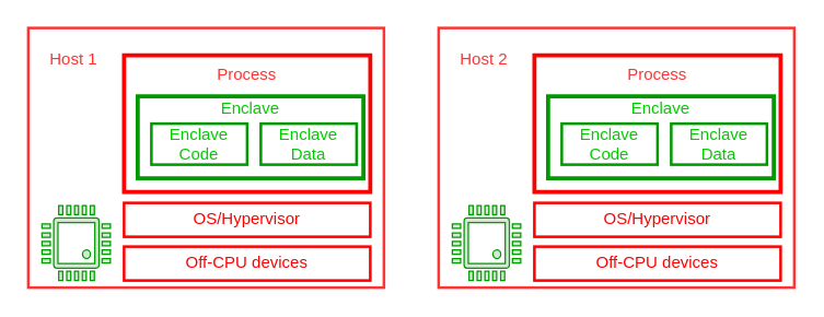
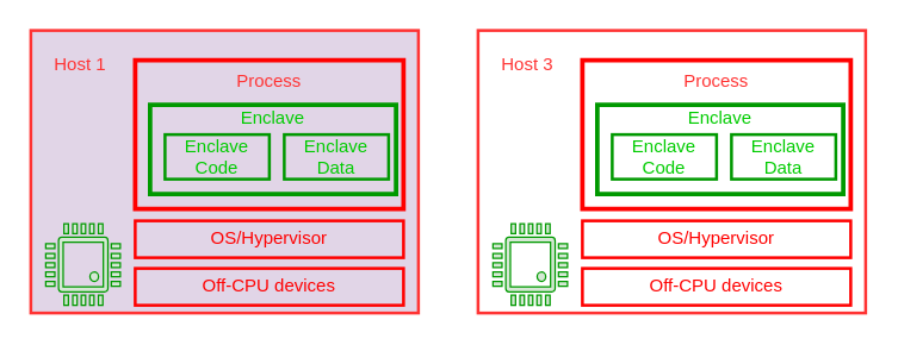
- <mxCell id="2" value="&lt;font color=&quot;#ff3333&quot;&gt;Host 1&amp;nbsp; &amp;nbsp; &amp;nbsp; &amp;nbsp; &amp;nbsp; &amp;nbsp; &amp;nbsp; &amp;nbsp; &amp;nbsp; &amp;nbsp; &amp;nbsp; &amp;nbsp; &amp;nbsp; &amp;nbsp; &amp;nbsp; &amp;nbsp; &amp;nbsp; &amp;nbsp; &amp;nbsp; &amp;nbsp; &amp;nbsp; &amp;nbsp; &amp;nbsp; &amp;nbsp; &amp;nbsp; &amp;nbsp; &amp;nbsp; &amp;nbsp; &amp;nbsp;&amp;nbsp;&lt;/font&gt;&lt;br&gt;&lt;br&gt;&lt;br&gt;&lt;br&gt;&lt;br&gt;&lt;br&gt;&lt;br&gt;&lt;br&gt;&lt;br&gt;&lt;br&gt;&amp;nbsp;&amp;nbsp;" style="rounded=0;whiteSpace=wrap;html=1;strokeColor=#FF3333;strokeWidth=2;" vertex="1" parent="1"><mxGeometry x="20" y="20" width="260" height="190" as="geometry" /></mxCell>
+ <mxCell id="2" value="&lt;font color=&quot;#ff3333&quot;&gt;Host 1&amp;nbsp; &amp;nbsp; &amp;nbsp; &amp;nbsp; &amp;nbsp; &amp;nbsp; &amp;nbsp; &amp;nbsp; &amp;nbsp; &amp;nbsp; &amp;nbsp; &amp;nbsp; &amp;nbsp; &amp;nbsp; &amp;nbsp; &amp;nbsp; &amp;nbsp; &amp;nbsp; &amp;nbsp; &amp;nbsp; &amp;nbsp; &amp;nbsp; &amp;nbsp; &amp;nbsp; &amp;nbsp; &amp;nbsp; &amp;nbsp; &amp;nbsp; &amp;nbsp;&amp;nbsp;&lt;/font&gt;&lt;br&gt;&lt;br&gt;&lt;br&gt;&lt;br&gt;&lt;br&gt;&lt;br&gt;&lt;br&gt;&lt;br&gt;&lt;br&gt;&lt;br&gt;&amp;nbsp;&amp;nbsp;" style="rounded=0;whiteSpace=wrap;html=1;strokeColor=#FF3333;strokeWidth=2;fillColor=#e1d5e7;" vertex="1" parent="1"><mxGeometry x="20" y="20" width="260" height="190" as="geometry" /></mxCell>
- <mxCell id="10" value="&lt;font color=&quot;#ff3333&quot;&gt;Host 2&amp;nbsp; &amp;nbsp; &amp;nbsp; &amp;nbsp; &amp;nbsp; &amp;nbsp; &amp;nbsp; &amp;nbsp; &amp;nbsp; &amp;nbsp; &amp;nbsp; &amp;nbsp; &amp;nbsp; &amp;nbsp; &amp;nbsp; &amp;nbsp; &amp;nbsp; &amp;nbsp; &amp;nbsp; &amp;nbsp; &amp;nbsp; &amp;nbsp; &amp;nbsp; &amp;nbsp; &amp;nbsp; &amp;nbsp; &amp;nbsp; &amp;nbsp; &amp;nbsp;&amp;nbsp;&lt;/font&gt;&lt;br&gt;&lt;br&gt;&lt;br&gt;&lt;br&gt;&lt;br&gt;&lt;br&gt;&lt;br&gt;&lt;br&gt;&lt;br&gt;&lt;br&gt;&lt;span&gt;&amp;nbsp;&amp;nbsp;&lt;/span&gt;" style="rounded=0;whiteSpace=wrap;html=1;strokeColor=#FF3333;strokeWidth=2;" vertex="1" parent="1"><mxGeometry x="320" y="20" width="260" height="190" as="geometry" /></mxCell>
+ <mxCell id="10" value="&lt;font color=&quot;#ff3333&quot;&gt;Host 3&amp;nbsp; &amp;nbsp; &amp;nbsp; &amp;nbsp; &amp;nbsp; &amp;nbsp; &amp;nbsp; &amp;nbsp; &amp;nbsp; &amp;nbsp; &amp;nbsp; &amp;nbsp; &amp;nbsp; &amp;nbsp; &amp;nbsp; &amp;nbsp; &amp;nbsp; &amp;nbsp; &amp;nbsp; &amp;nbsp; &amp;nbsp; &amp;nbsp; &amp;nbsp; &amp;nbsp; &amp;nbsp; &amp;nbsp; &amp;nbsp; &amp;nbsp; &amp;nbsp;&amp;nbsp;&lt;/font&gt;&lt;br&gt;&lt;br&gt;&lt;br&gt;&lt;br&gt;&lt;br&gt;&lt;br&gt;&lt;br&gt;&lt;br&gt;&lt;br&gt;&lt;br&gt;&lt;span&gt;&amp;nbsp;&amp;nbsp;&lt;/span&gt;" style="rounded=0;whiteSpace=wrap;html=1;strokeColor=#FF3333;strokeWidth=2;" vertex="1" parent="1"><mxGeometry x="320" y="20" width="260" height="190" as="geometry" /></mxCell>
